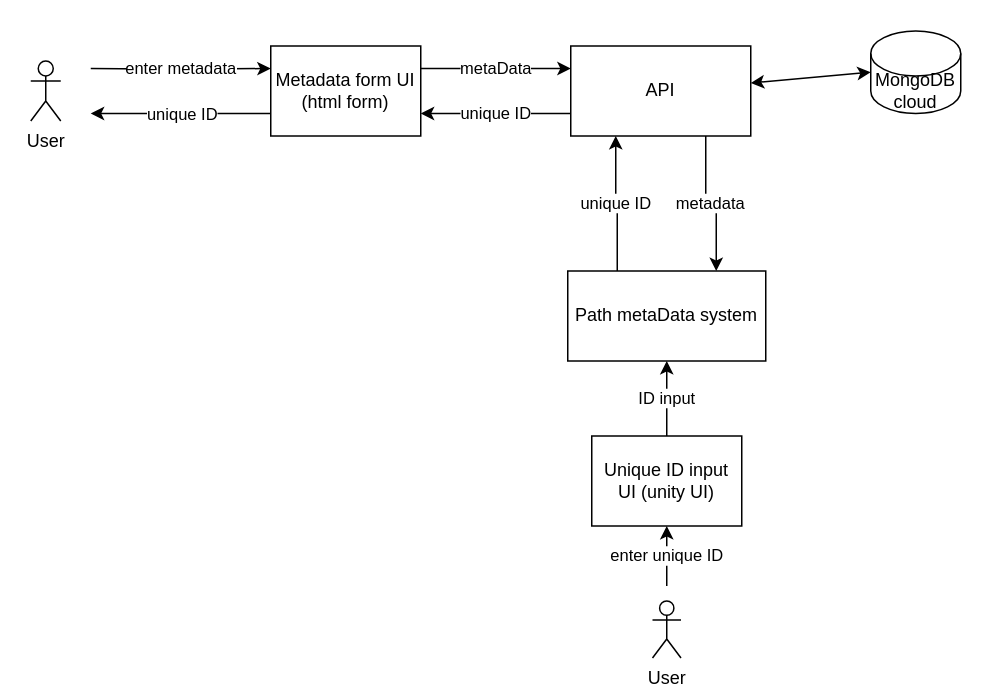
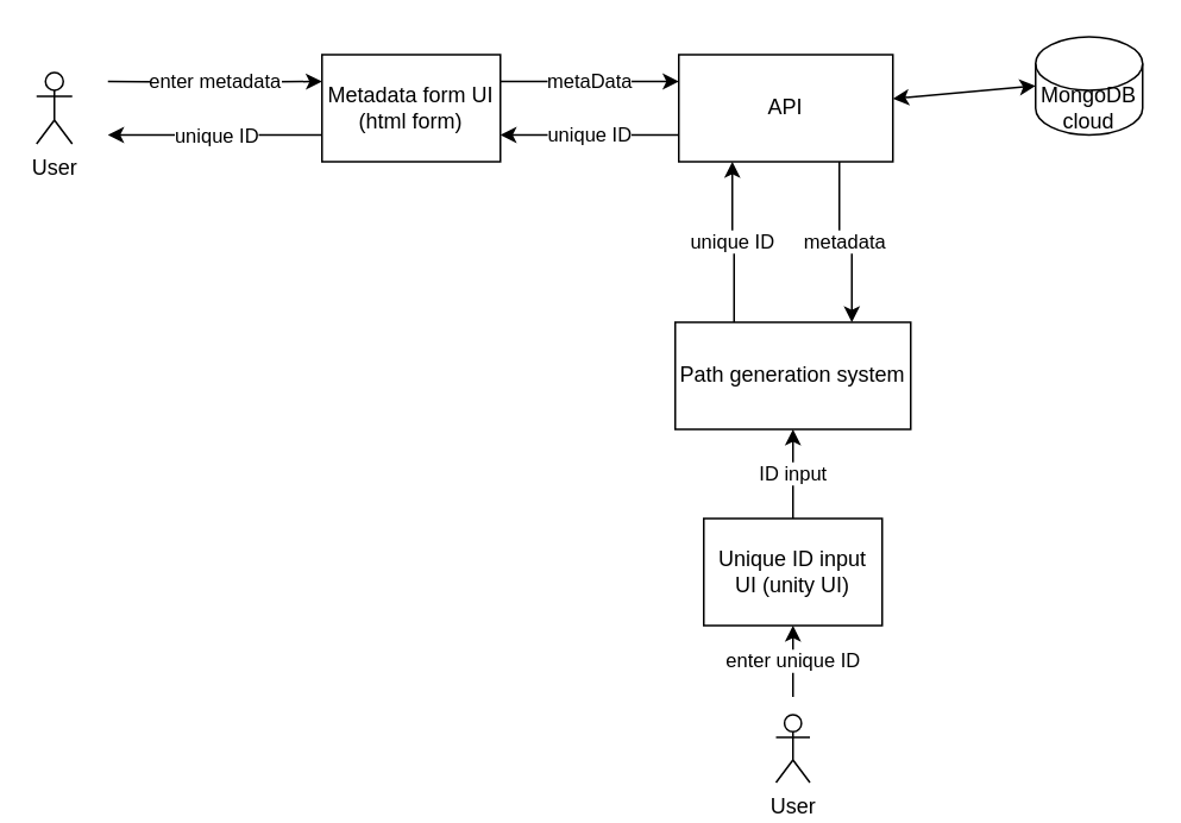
- <mxCell id="9" value="Path metaData system" style="rounded=0;whiteSpace=wrap;html=1;" vertex="1" parent="1"><mxGeometry x="378" y="180" width="132" height="60" as="geometry" /></mxCell>
+ <mxCell id="9" value="Path generation system" style="rounded=0;whiteSpace=wrap;html=1;" vertex="1" parent="1"><mxGeometry x="378" y="180" width="132" height="60" as="geometry" /></mxCell>
